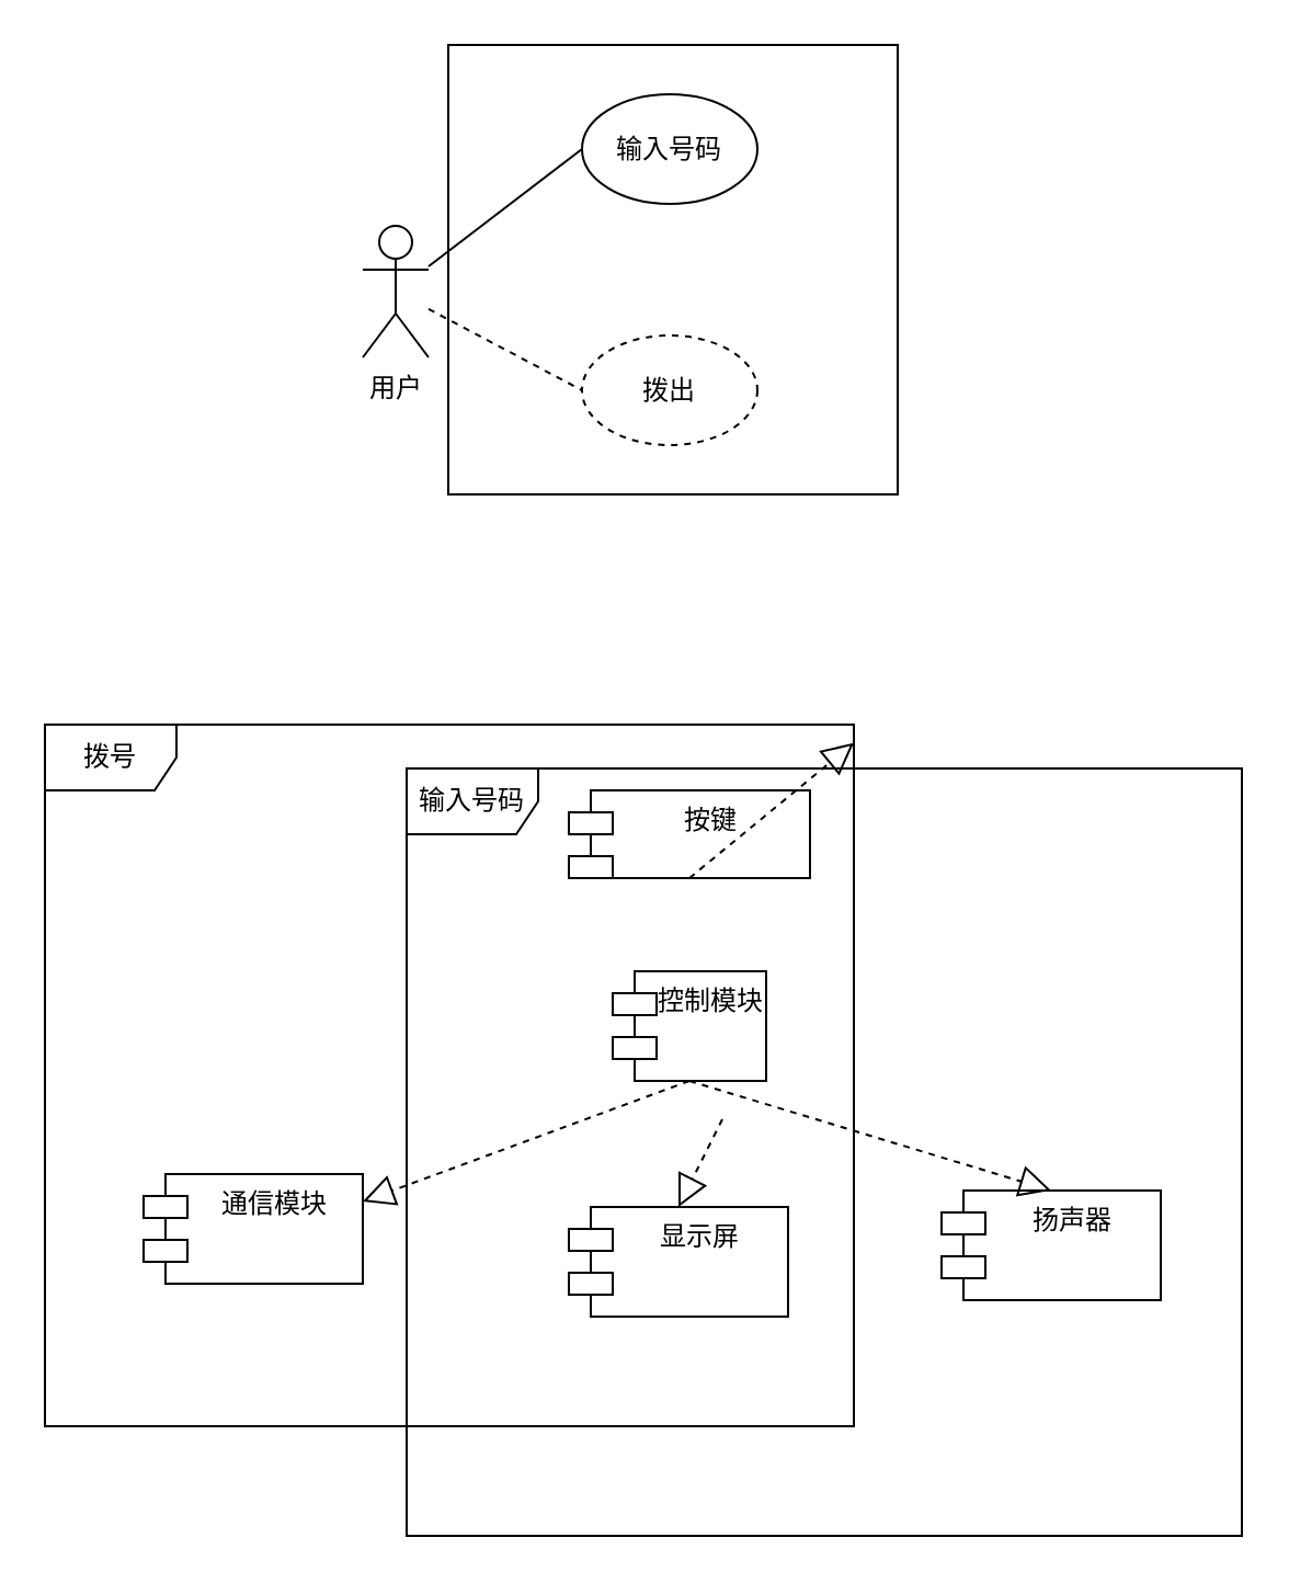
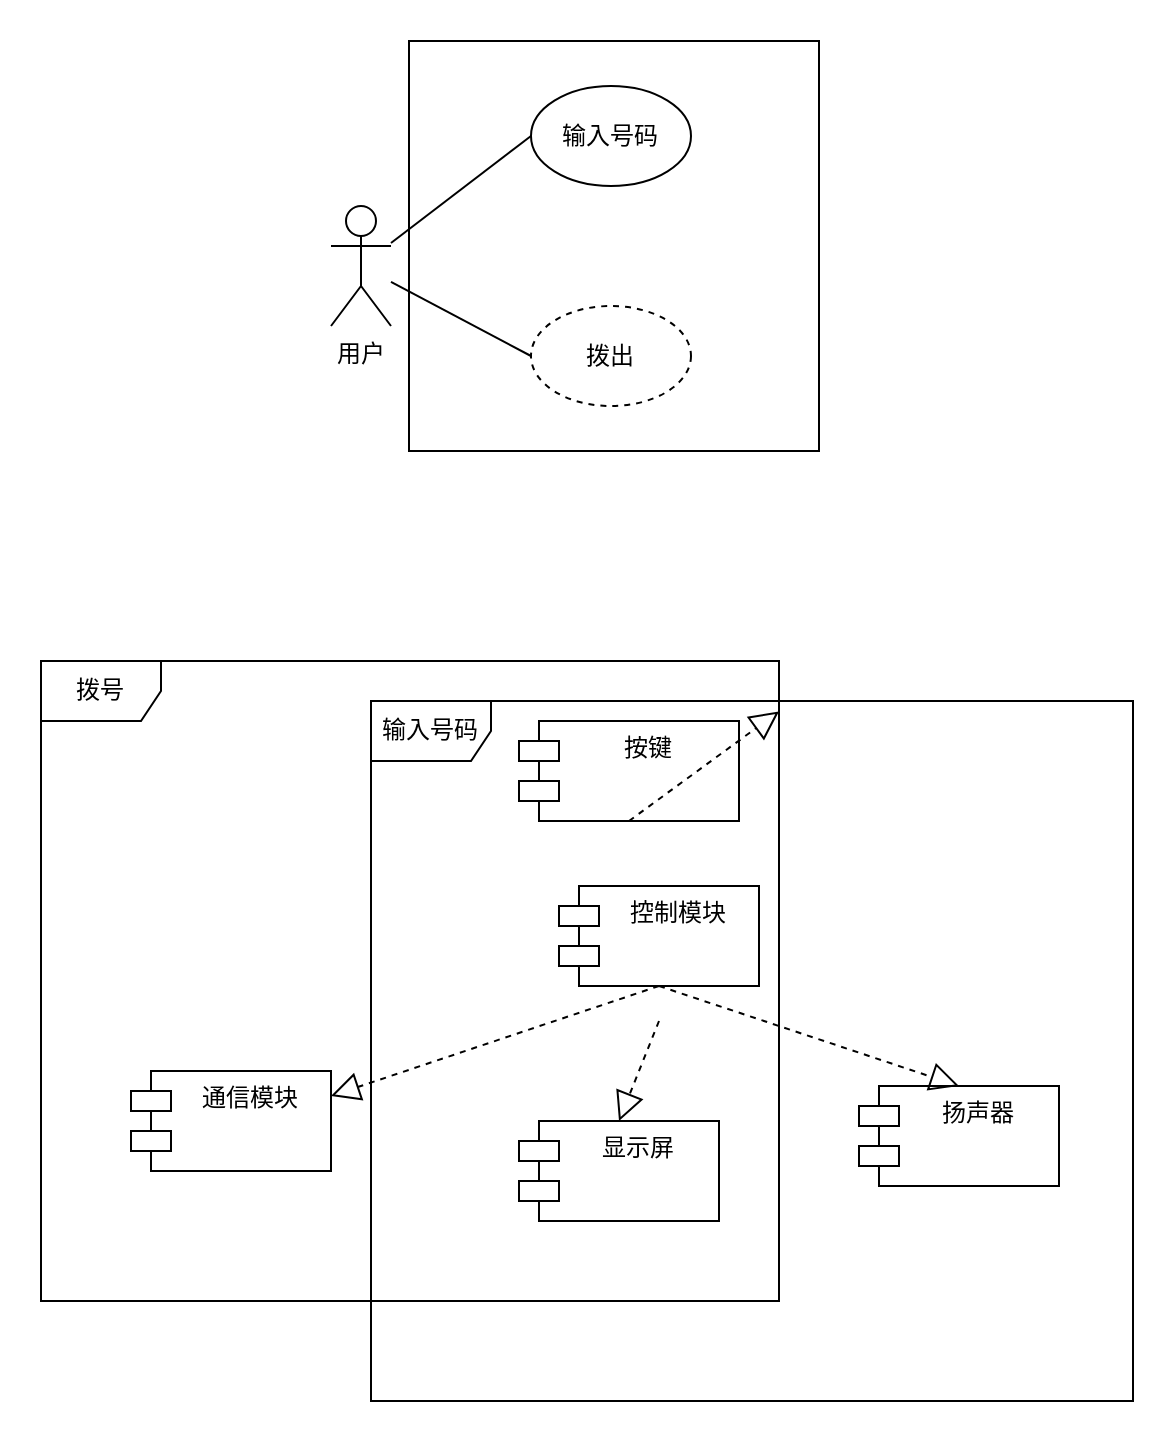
- <mxCell id="9" value="" style="endArrow=none;html=1;entryX=0;entryY=0.5;entryDx=0;entryDy=0;dashed=1;" edge="1" parent="1" source="5" target="7"><mxGeometry width="50" height="50" relative="1" as="geometry"><mxPoint x="385" y="302.5" as="sourcePoint" /><mxPoint x="435" y="252.5" as="targetPoint" /></mxGeometry></mxCell>
+ <mxCell id="9" value="" style="endArrow=none;html=1;entryX=0;entryY=0.5;entryDx=0;entryDy=0;" edge="1" parent="1" source="5" target="7"><mxGeometry width="50" height="50" relative="1" as="geometry"><mxPoint x="385" y="302.5" as="sourcePoint" /><mxPoint x="435" y="252.5" as="targetPoint" /></mxGeometry></mxCell>
- <mxCell id="10" value="按键" style="shape=module;align=left;spacingLeft=20;align=center;verticalAlign=top;" vertex="1" parent="1"><mxGeometry x="259" y="360" width="110" height="40" as="geometry" /></mxCell>
+ <mxCell id="10" value="按键" style="shape=module;align=left;spacingLeft=20;align=center;verticalAlign=top;" vertex="1" parent="1"><mxGeometry x="259" y="360" width="110" height="50" as="geometry" /></mxCell>
- <mxCell id="13" value="控制模块" style="shape=module;align=left;spacingLeft=20;align=center;verticalAlign=top;" vertex="1" parent="1"><mxGeometry x="279" y="442.5" width="70" height="50" as="geometry" /></mxCell>
+ <mxCell id="13" value="控制模块" style="shape=module;align=left;spacingLeft=20;align=center;verticalAlign=top;" vertex="1" parent="1"><mxGeometry x="279" y="442.5" width="100" height="50" as="geometry" /></mxCell>
- <mxCell id="11" value="显示屏" style="shape=module;align=left;spacingLeft=20;align=center;verticalAlign=top;" vertex="1" parent="1"><mxGeometry x="259" y="550" width="100" height="50" as="geometry" /></mxCell>
+ <mxCell id="11" value="显示屏" style="shape=module;align=left;spacingLeft=20;align=center;verticalAlign=top;" vertex="1" parent="1"><mxGeometry x="259" y="560" width="100" height="50" as="geometry" /></mxCell>
